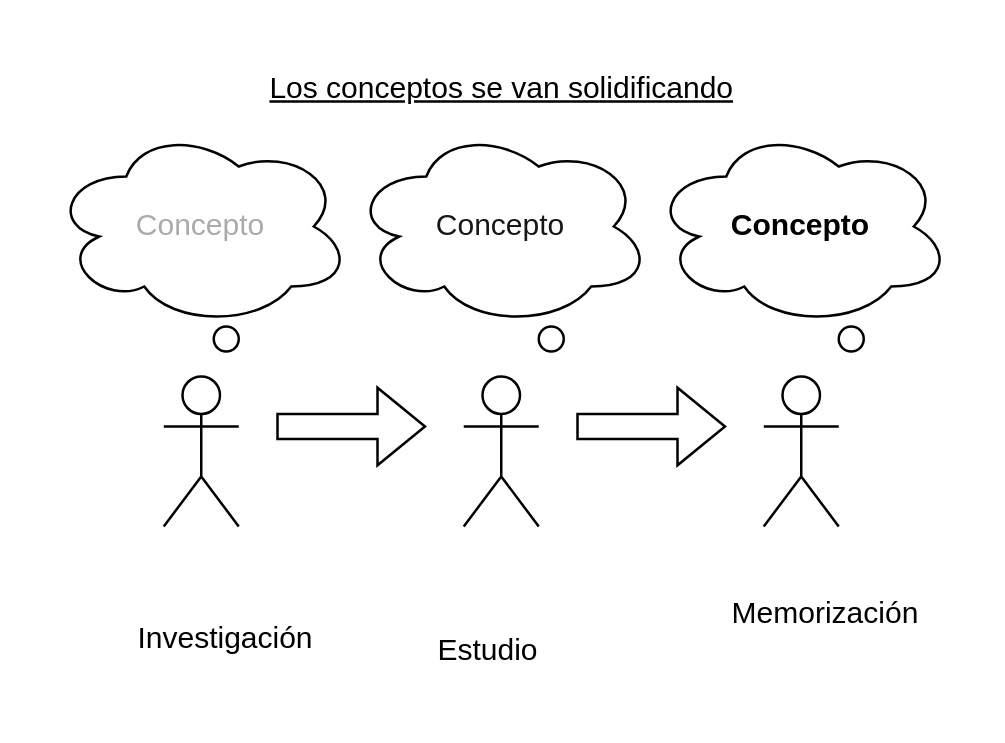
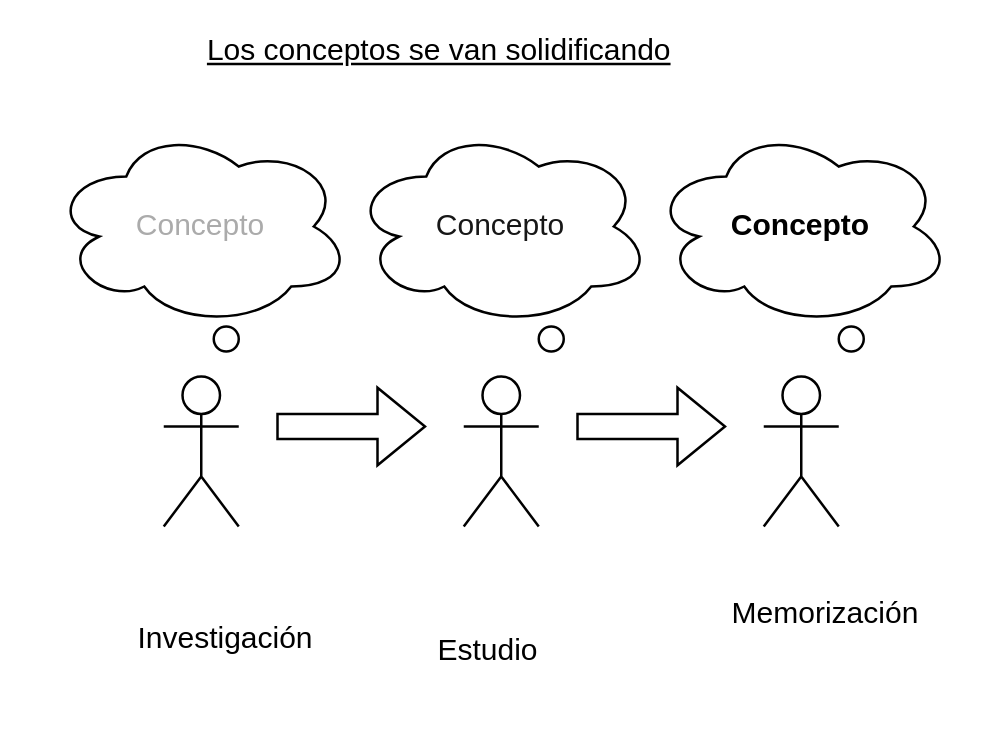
- <mxCell id="13" value="&lt;font color=&quot;#000000&quot;&gt;&lt;u&gt;Los conceptos se van solidificando&lt;/u&gt;&lt;/font&gt;" style="text;html=1;strokeColor=none;fillColor=none;align=center;verticalAlign=middle;whiteSpace=wrap;rounded=0;fontColor=#171717;" parent="1" vertex="1"><mxGeometry x="87.5" y="20" width="225" height="30" as="geometry" /></mxCell>
+ <mxCell id="13" value="&lt;font color=&quot;#000000&quot;&gt;&lt;u&gt;Los conceptos se van solidificando&lt;/u&gt;&lt;/font&gt;" style="text;html=1;strokeColor=none;fillColor=none;align=center;verticalAlign=middle;whiteSpace=wrap;rounded=0;fontColor=#171717;" parent="1" vertex="1"><mxGeometry x="62.5" y="5" width="225" height="30" as="geometry" /></mxCell>
